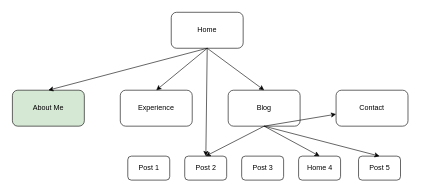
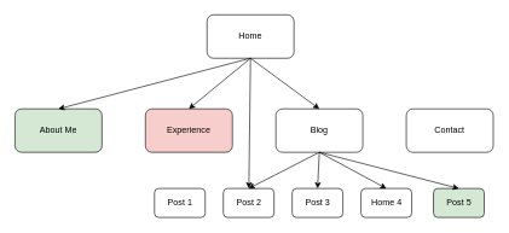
- <mxCell id="4" value="Experience" style="rounded=1;whiteSpace=wrap;html=1;" parent="1" vertex="1"><mxGeometry x="200" y="150" width="120" height="60" as="geometry" /></mxCell>
+ <mxCell id="4" value="Experience" style="rounded=1;whiteSpace=wrap;html=1;fillColor=#f8cecc;" parent="1" vertex="1"><mxGeometry x="200" y="150" width="120" height="60" as="geometry" /></mxCell>
- <mxCell id="17" value="" style="endArrow=classic;html=1;exitX=0.5;exitY=1;exitDx=0;exitDy=0;" edge="1" parent="1" source="5" target="6"><mxGeometry width="50" height="50" relative="1" as="geometry"><mxPoint x="340" y="430" as="sourcePoint" /><mxPoint x="390" y="380" as="targetPoint" /></mxGeometry></mxCell>
+ <mxCell id="17" value="" style="endArrow=classic;html=1;exitX=0.5;exitY=1;exitDx=0;exitDy=0;entryX=0.5;entryY=0;entryDx=0;entryDy=0;" edge="1" parent="1" source="5" target="12"><mxGeometry width="50" height="50" relative="1" as="geometry"><mxPoint x="340" y="430" as="sourcePoint" /><mxPoint x="390" y="380" as="targetPoint" /></mxGeometry></mxCell>
- <mxCell id="14" value="Post 5" style="rounded=1;whiteSpace=wrap;html=1;" vertex="1" parent="1"><mxGeometry x="597.5" y="260" width="70" height="40" as="geometry" /></mxCell>
+ <mxCell id="14" value="Post 5" style="rounded=1;whiteSpace=wrap;html=1;fillColor=#d5e8d4;" vertex="1" parent="1"><mxGeometry x="597.5" y="260" width="70" height="40" as="geometry" /></mxCell>
